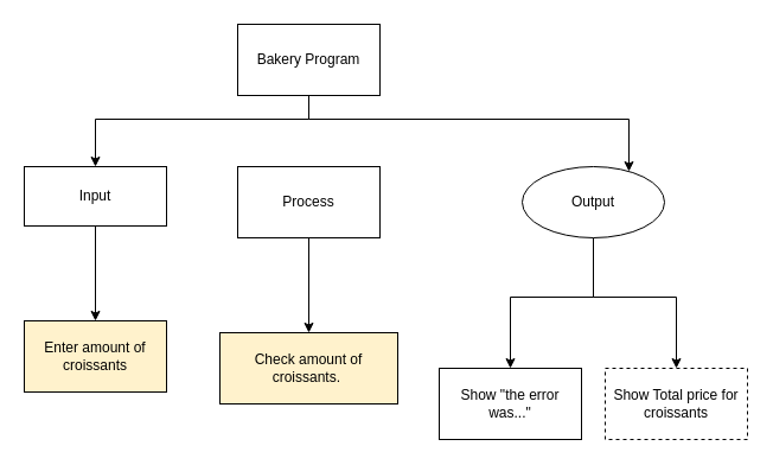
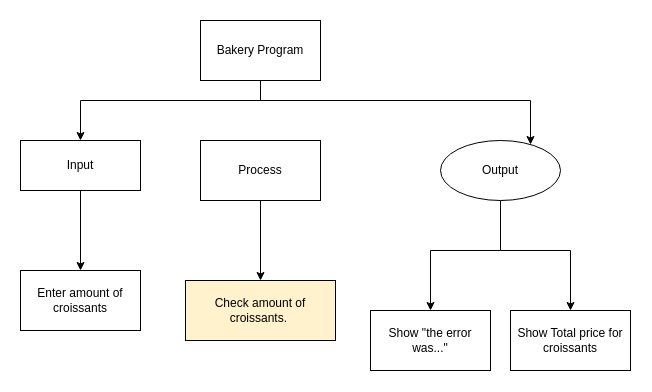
- <mxCell id="12" value="Enter amount of croissants" style="rounded=0;whiteSpace=wrap;html=1;fillColor=#fff2cc;" vertex="1" parent="1"><mxGeometry x="20" y="270" width="120" height="60" as="geometry" /></mxCell>
+ <mxCell id="12" value="Enter amount of croissants" style="rounded=0;whiteSpace=wrap;html=1;" vertex="1" parent="1"><mxGeometry x="20" y="270" width="120" height="60" as="geometry" /></mxCell>
- <mxCell id="15" value="Show Total price for croissants" style="rounded=0;whiteSpace=wrap;html=1;dashed=1;" vertex="1" parent="1"><mxGeometry x="510" y="310" width="120" height="60" as="geometry" /></mxCell>
+ <mxCell id="15" value="Show Total price for croissants" style="rounded=0;whiteSpace=wrap;html=1;" vertex="1" parent="1"><mxGeometry x="510" y="310" width="120" height="60" as="geometry" /></mxCell>
